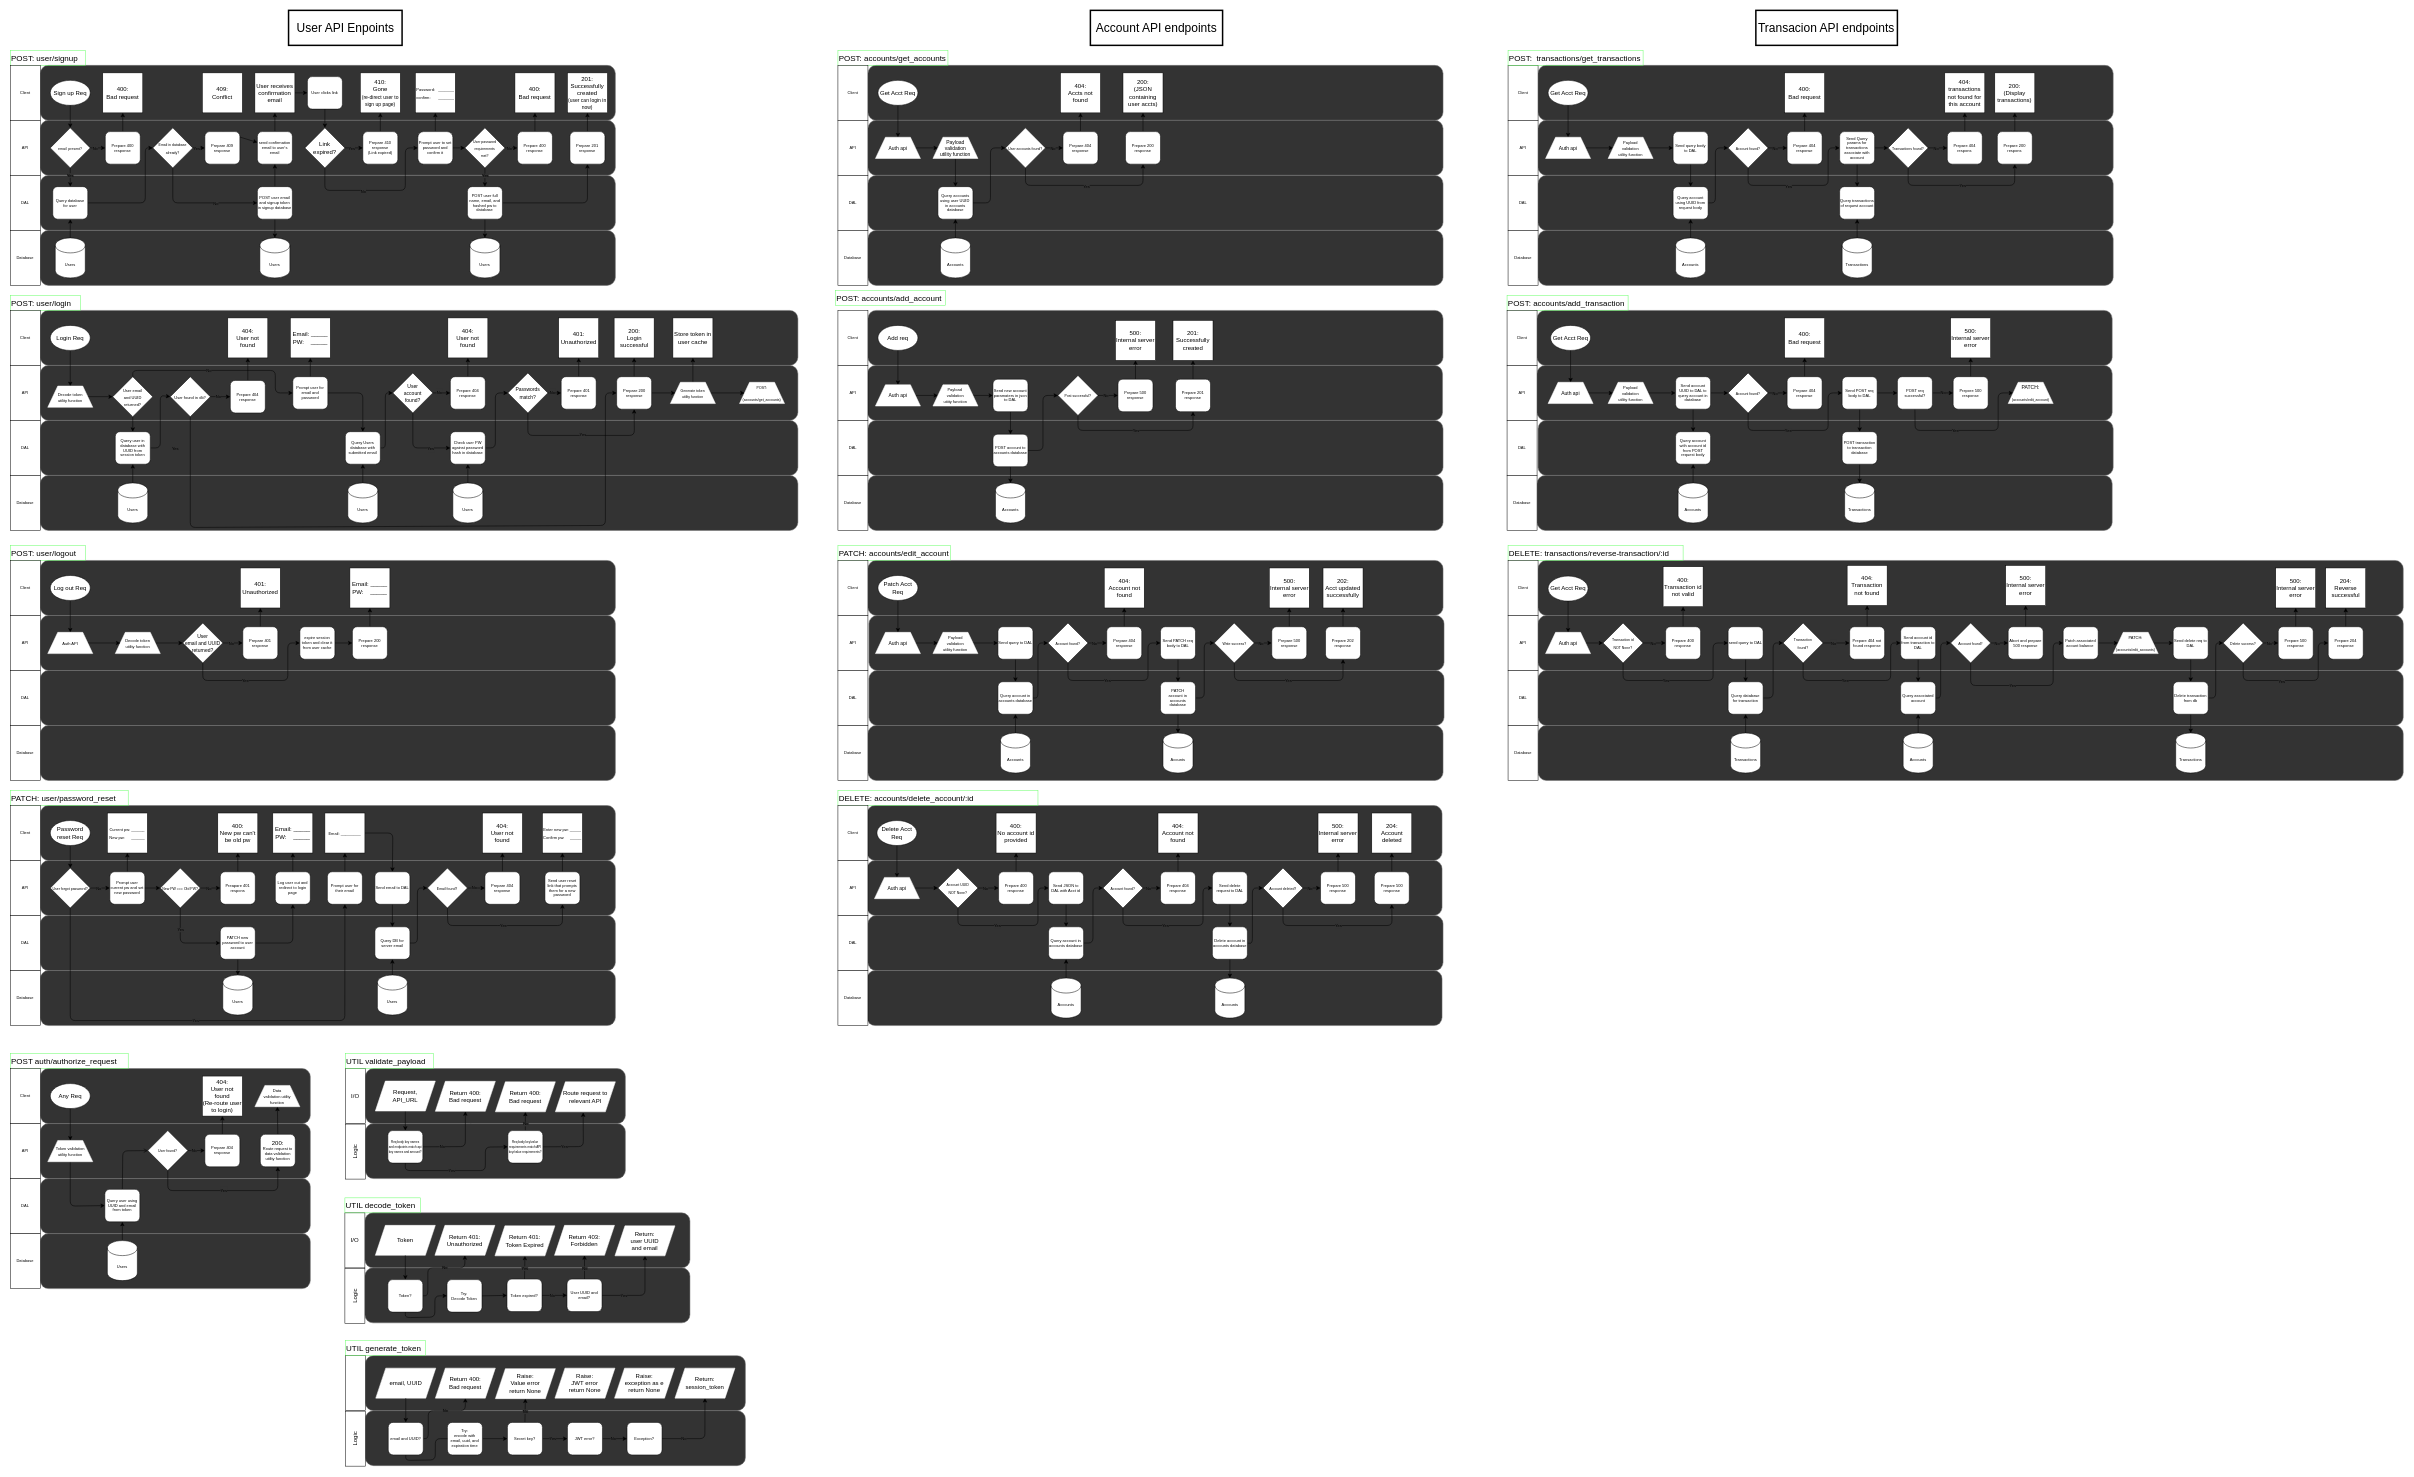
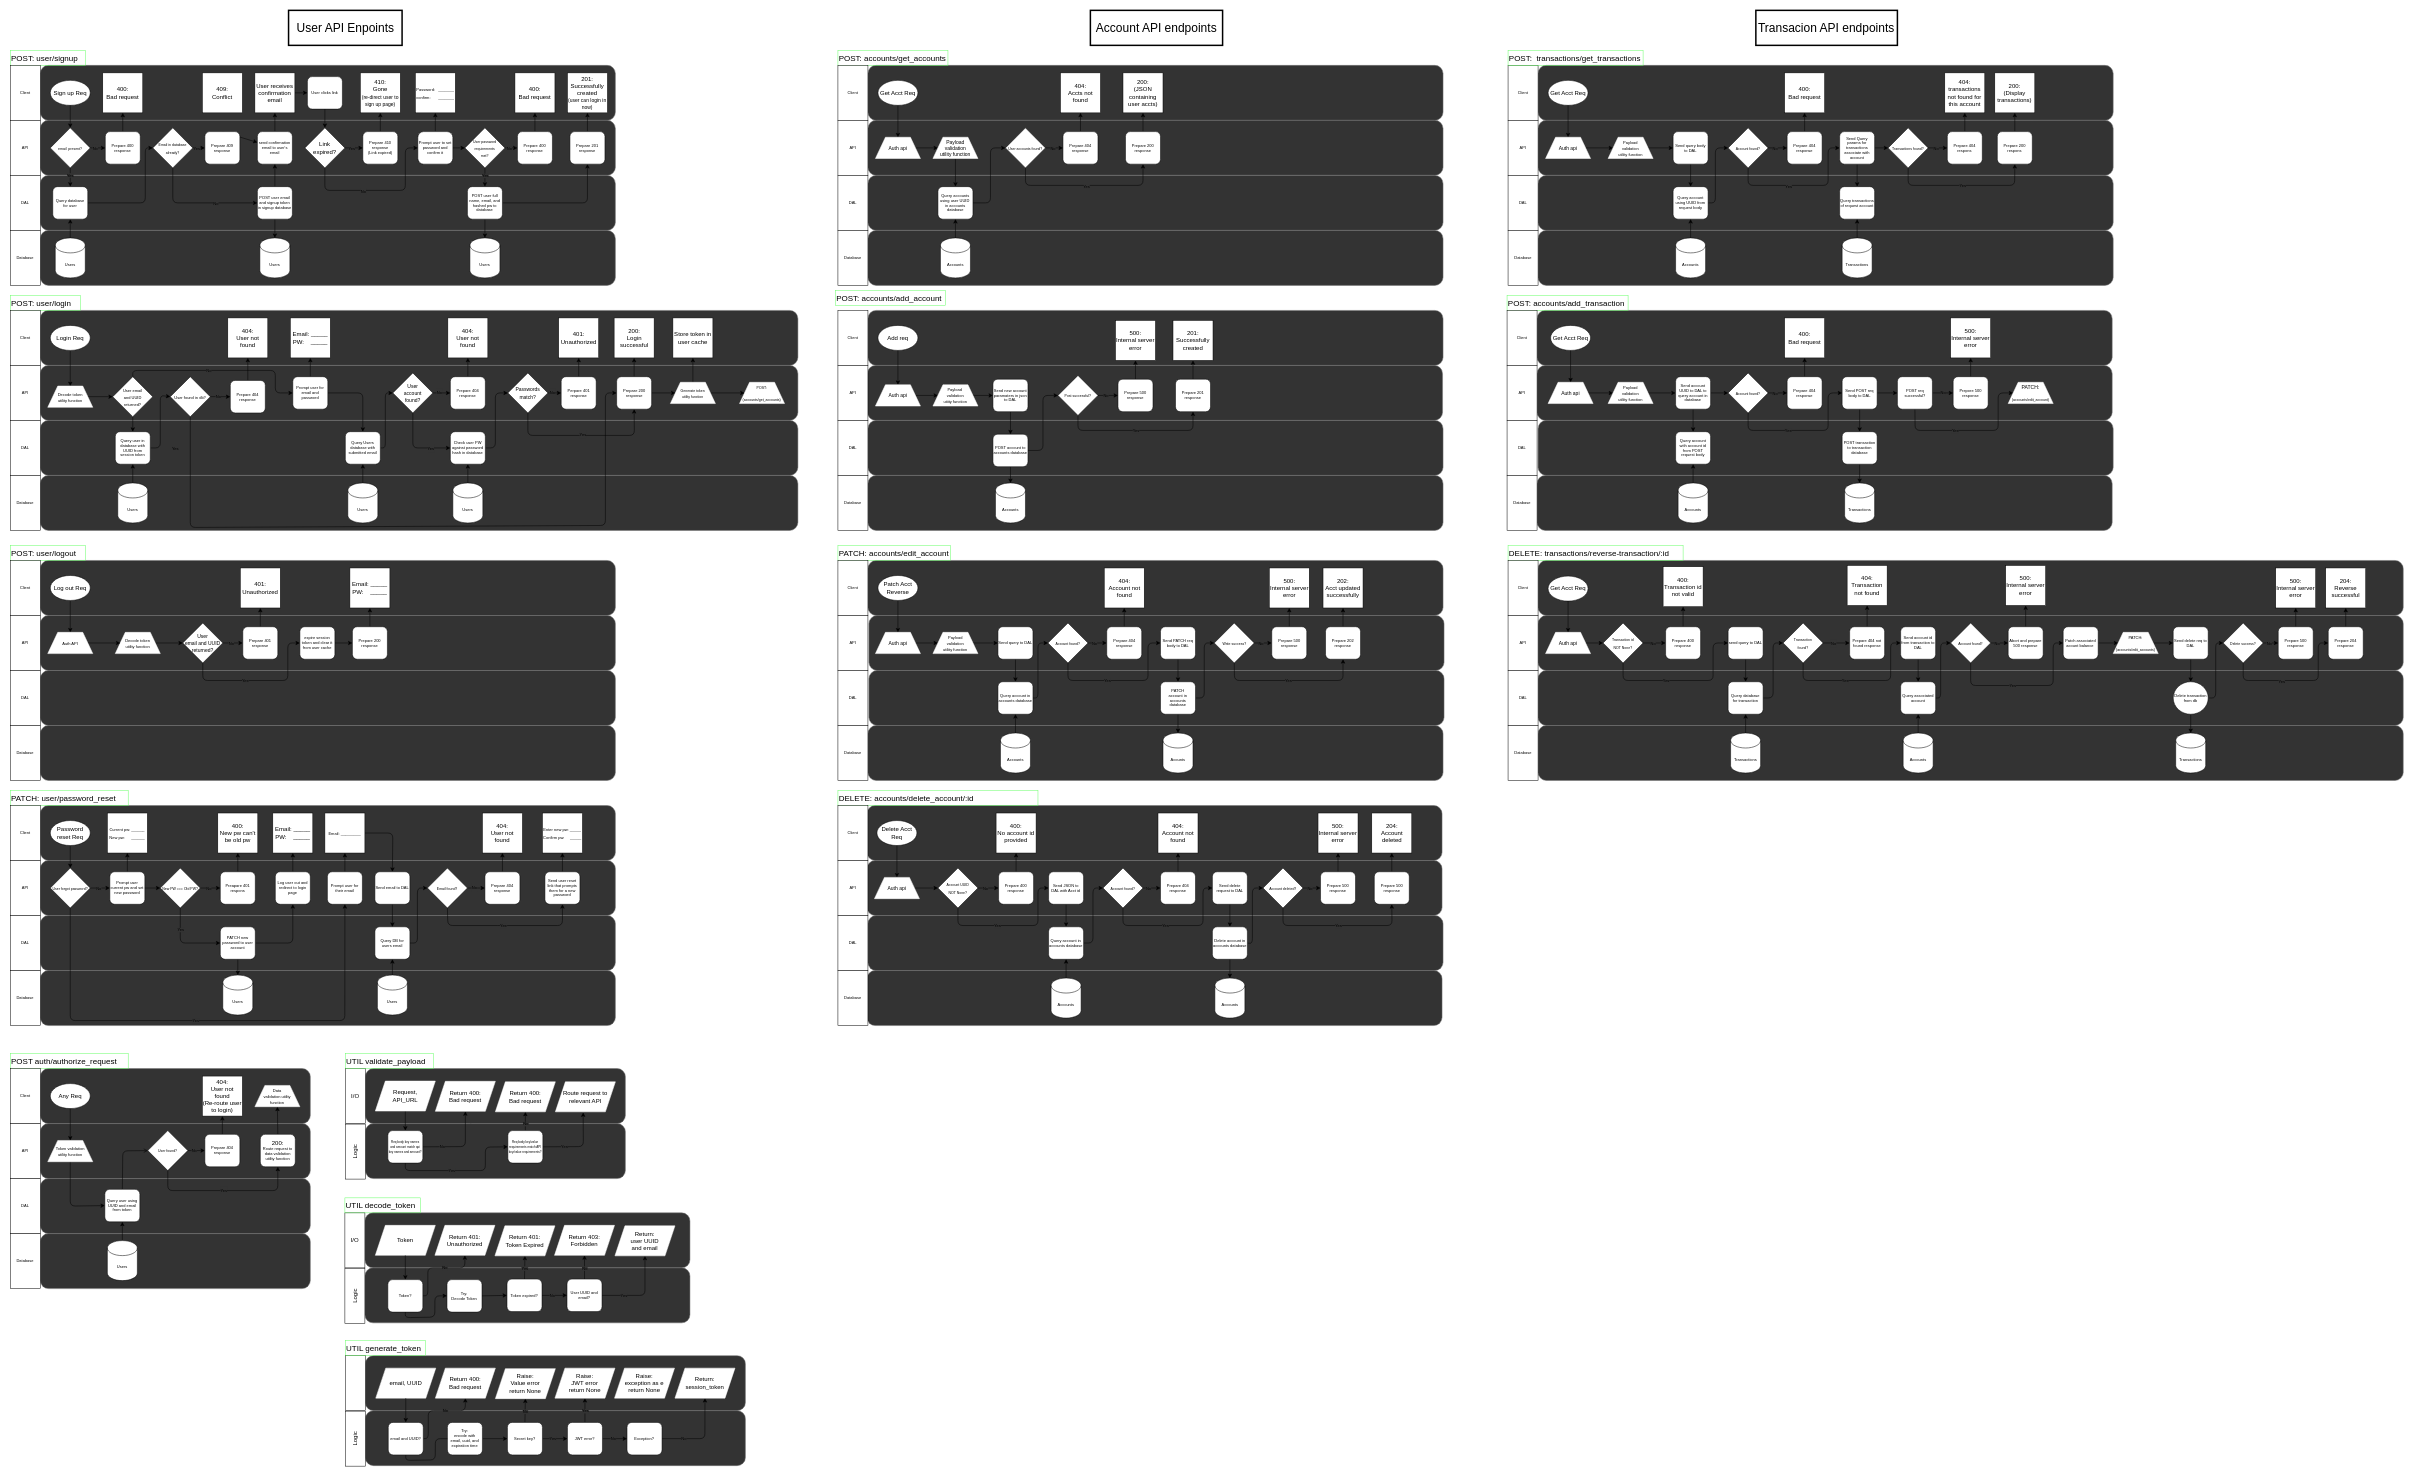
- <mxCell id="227" value="Patch Acct Req" style="ellipse;whiteSpace=wrap;html=1;fontSize=12;fontColor=light-dark(#000000,#FFFFFF);labelBorderColor=none;" parent="1" vertex="1"><mxGeometry x="1755" y="1150" width="80" height="50" as="geometry" /></mxCell>
+ <mxCell id="227" value="Patch Acct Reverse" style="ellipse;whiteSpace=wrap;html=1;fontSize=12;fontColor=light-dark(#000000,#FFFFFF);labelBorderColor=none;" parent="1" vertex="1"><mxGeometry x="1755" y="1150" width="80" height="50" as="geometry" /></mxCell>
- <mxCell id="512" value="Delete transaction from db" style="rounded=1;whiteSpace=wrap;html=1;fontSize=8;container=0;fontColor=light-dark(#000000,#FFFFFF);labelBorderColor=none;" parent="1" vertex="1"><mxGeometry x="4345" y="1362.5" width="70" height="65" as="geometry" /></mxCell>
+ <mxCell id="512" value="Delete transaction from db" style="ellipse;whiteSpace=wrap;html=1;fontSize=8;container=0;fontColor=light-dark(#000000,#FFFFFF);labelBorderColor=none;" parent="1" vertex="1"><mxGeometry x="4345" y="1362.5" width="70" height="65" as="geometry" /></mxCell>
- <mxCell id="117" value="Query DB for server email" style="rounded=1;whiteSpace=wrap;html=1;fontSize=8;container=0;fontColor=light-dark(#000000,#FFFFFF);labelBorderColor=none;" parent="1" vertex="1"><mxGeometry x="749.14" y="1852.5" width="70" height="65" as="geometry" /></mxCell>
+ <mxCell id="117" value="Query DB for users email" style="rounded=1;whiteSpace=wrap;html=1;fontSize=8;container=0;fontColor=light-dark(#000000,#FFFFFF);labelBorderColor=none;" parent="1" vertex="1"><mxGeometry x="749.14" y="1852.5" width="70" height="65" as="geometry" /></mxCell>
- <mxCell id="402" value="&lt;span style=&quot;font-size: 6px;&quot;&gt;Req body key names and endpoints match api key names and amount?&lt;/span&gt;" style="rounded=1;whiteSpace=wrap;html=1;fontSize=8;container=0;fontColor=light-dark(#000000,#FFFFFF);labelBorderColor=none;" parent="1" vertex="1"><mxGeometry x="775" y="2260" width="70" height="65" as="geometry" /></mxCell>
+ <mxCell id="402" value="&lt;span style=&quot;font-size: 6px;&quot;&gt;Req body key names and amount match api key names and amount?&lt;/span&gt;" style="rounded=1;whiteSpace=wrap;html=1;fontSize=8;container=0;fontColor=light-dark(#000000,#FFFFFF);labelBorderColor=none;" parent="1" vertex="1"><mxGeometry x="775" y="2260" width="70" height="65" as="geometry" /></mxCell>
+ <mxCell id="627" style="edgeStyle=none;html=1;exitX=0.5;exitY=0;exitDx=0;exitDy=0;entryX=0.5;entryY=1;entryDx=0;entryDy=0;labelBackgroundColor=#333333;fontSize=8;fontColor=light-dark(#000000,#FFFFFF);labelBorderColor=none;" parent="1" source="631" target="632" edge="1"><mxGeometry relative="1" as="geometry" /></mxCell>
+ <mxCell id="628" value="Yes" style="edgeLabel;html=1;align=center;verticalAlign=middle;resizable=0;points=[];fontSize=8;labelBackgroundColor=#333333;fontColor=light-dark(#000000,#FFFFFF);labelBorderColor=none;" parent="627" vertex="1" connectable="0"><mxGeometry x="0.015" y="-1" relative="1" as="geometry"><mxPoint x="-1" y="2" as="offset" /></mxGeometry></mxCell>
